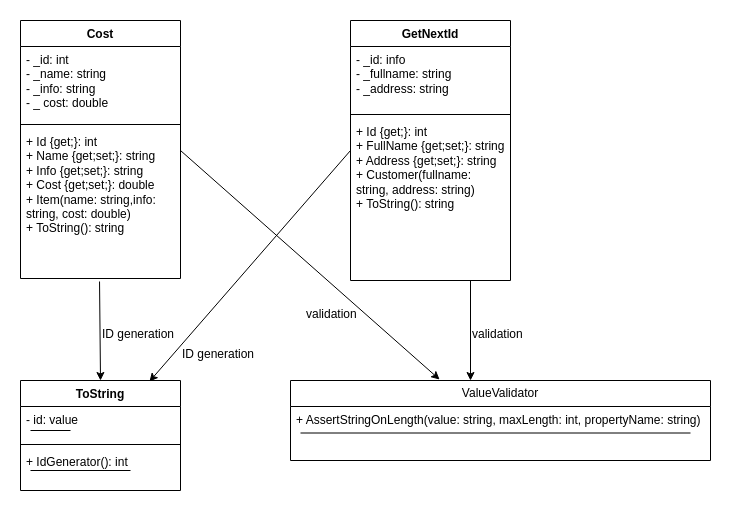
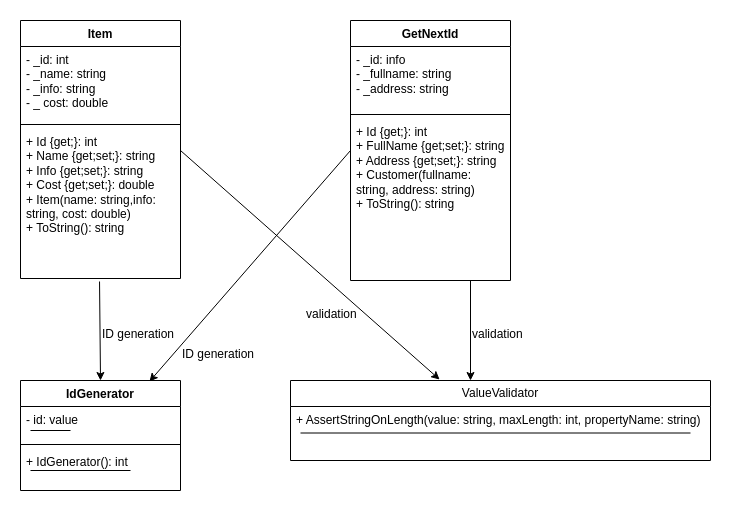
- <mxCell id="2" value="Cost&lt;div&gt;&lt;br&gt;&lt;/div&gt;" style="swimlane;fontStyle=1;align=center;verticalAlign=top;childLayout=stackLayout;horizontal=1;startSize=26;horizontalStack=0;resizeParent=1;resizeParentMax=0;resizeLast=0;collapsible=1;marginBottom=0;whiteSpace=wrap;html=1;" vertex="1" parent="1"><mxGeometry x="20" y="20" width="160" height="258" as="geometry"><mxRectangle x="70" y="60" width="60" height="40" as="alternateBounds" /></mxGeometry></mxCell>
+ <mxCell id="2" value="Item&lt;div&gt;&lt;br&gt;&lt;/div&gt;" style="swimlane;fontStyle=1;align=center;verticalAlign=top;childLayout=stackLayout;horizontal=1;startSize=26;horizontalStack=0;resizeParent=1;resizeParentMax=0;resizeLast=0;collapsible=1;marginBottom=0;whiteSpace=wrap;html=1;" vertex="1" parent="1"><mxGeometry x="20" y="20" width="160" height="258" as="geometry"><mxRectangle x="70" y="60" width="60" height="40" as="alternateBounds" /></mxGeometry></mxCell>
- <mxCell id="10" value="ToString" style="swimlane;fontStyle=1;align=center;verticalAlign=top;childLayout=stackLayout;horizontal=1;startSize=26;horizontalStack=0;resizeParent=1;resizeParentMax=0;resizeLast=0;collapsible=1;marginBottom=0;whiteSpace=wrap;html=1;" vertex="1" parent="1"><mxGeometry x="20" y="380" width="160" height="110" as="geometry" /></mxCell>
+ <mxCell id="10" value="IdGenerator" style="swimlane;fontStyle=1;align=center;verticalAlign=top;childLayout=stackLayout;horizontal=1;startSize=26;horizontalStack=0;resizeParent=1;resizeParentMax=0;resizeLast=0;collapsible=1;marginBottom=0;whiteSpace=wrap;html=1;" vertex="1" parent="1"><mxGeometry x="20" y="380" width="160" height="110" as="geometry" /></mxCell>
